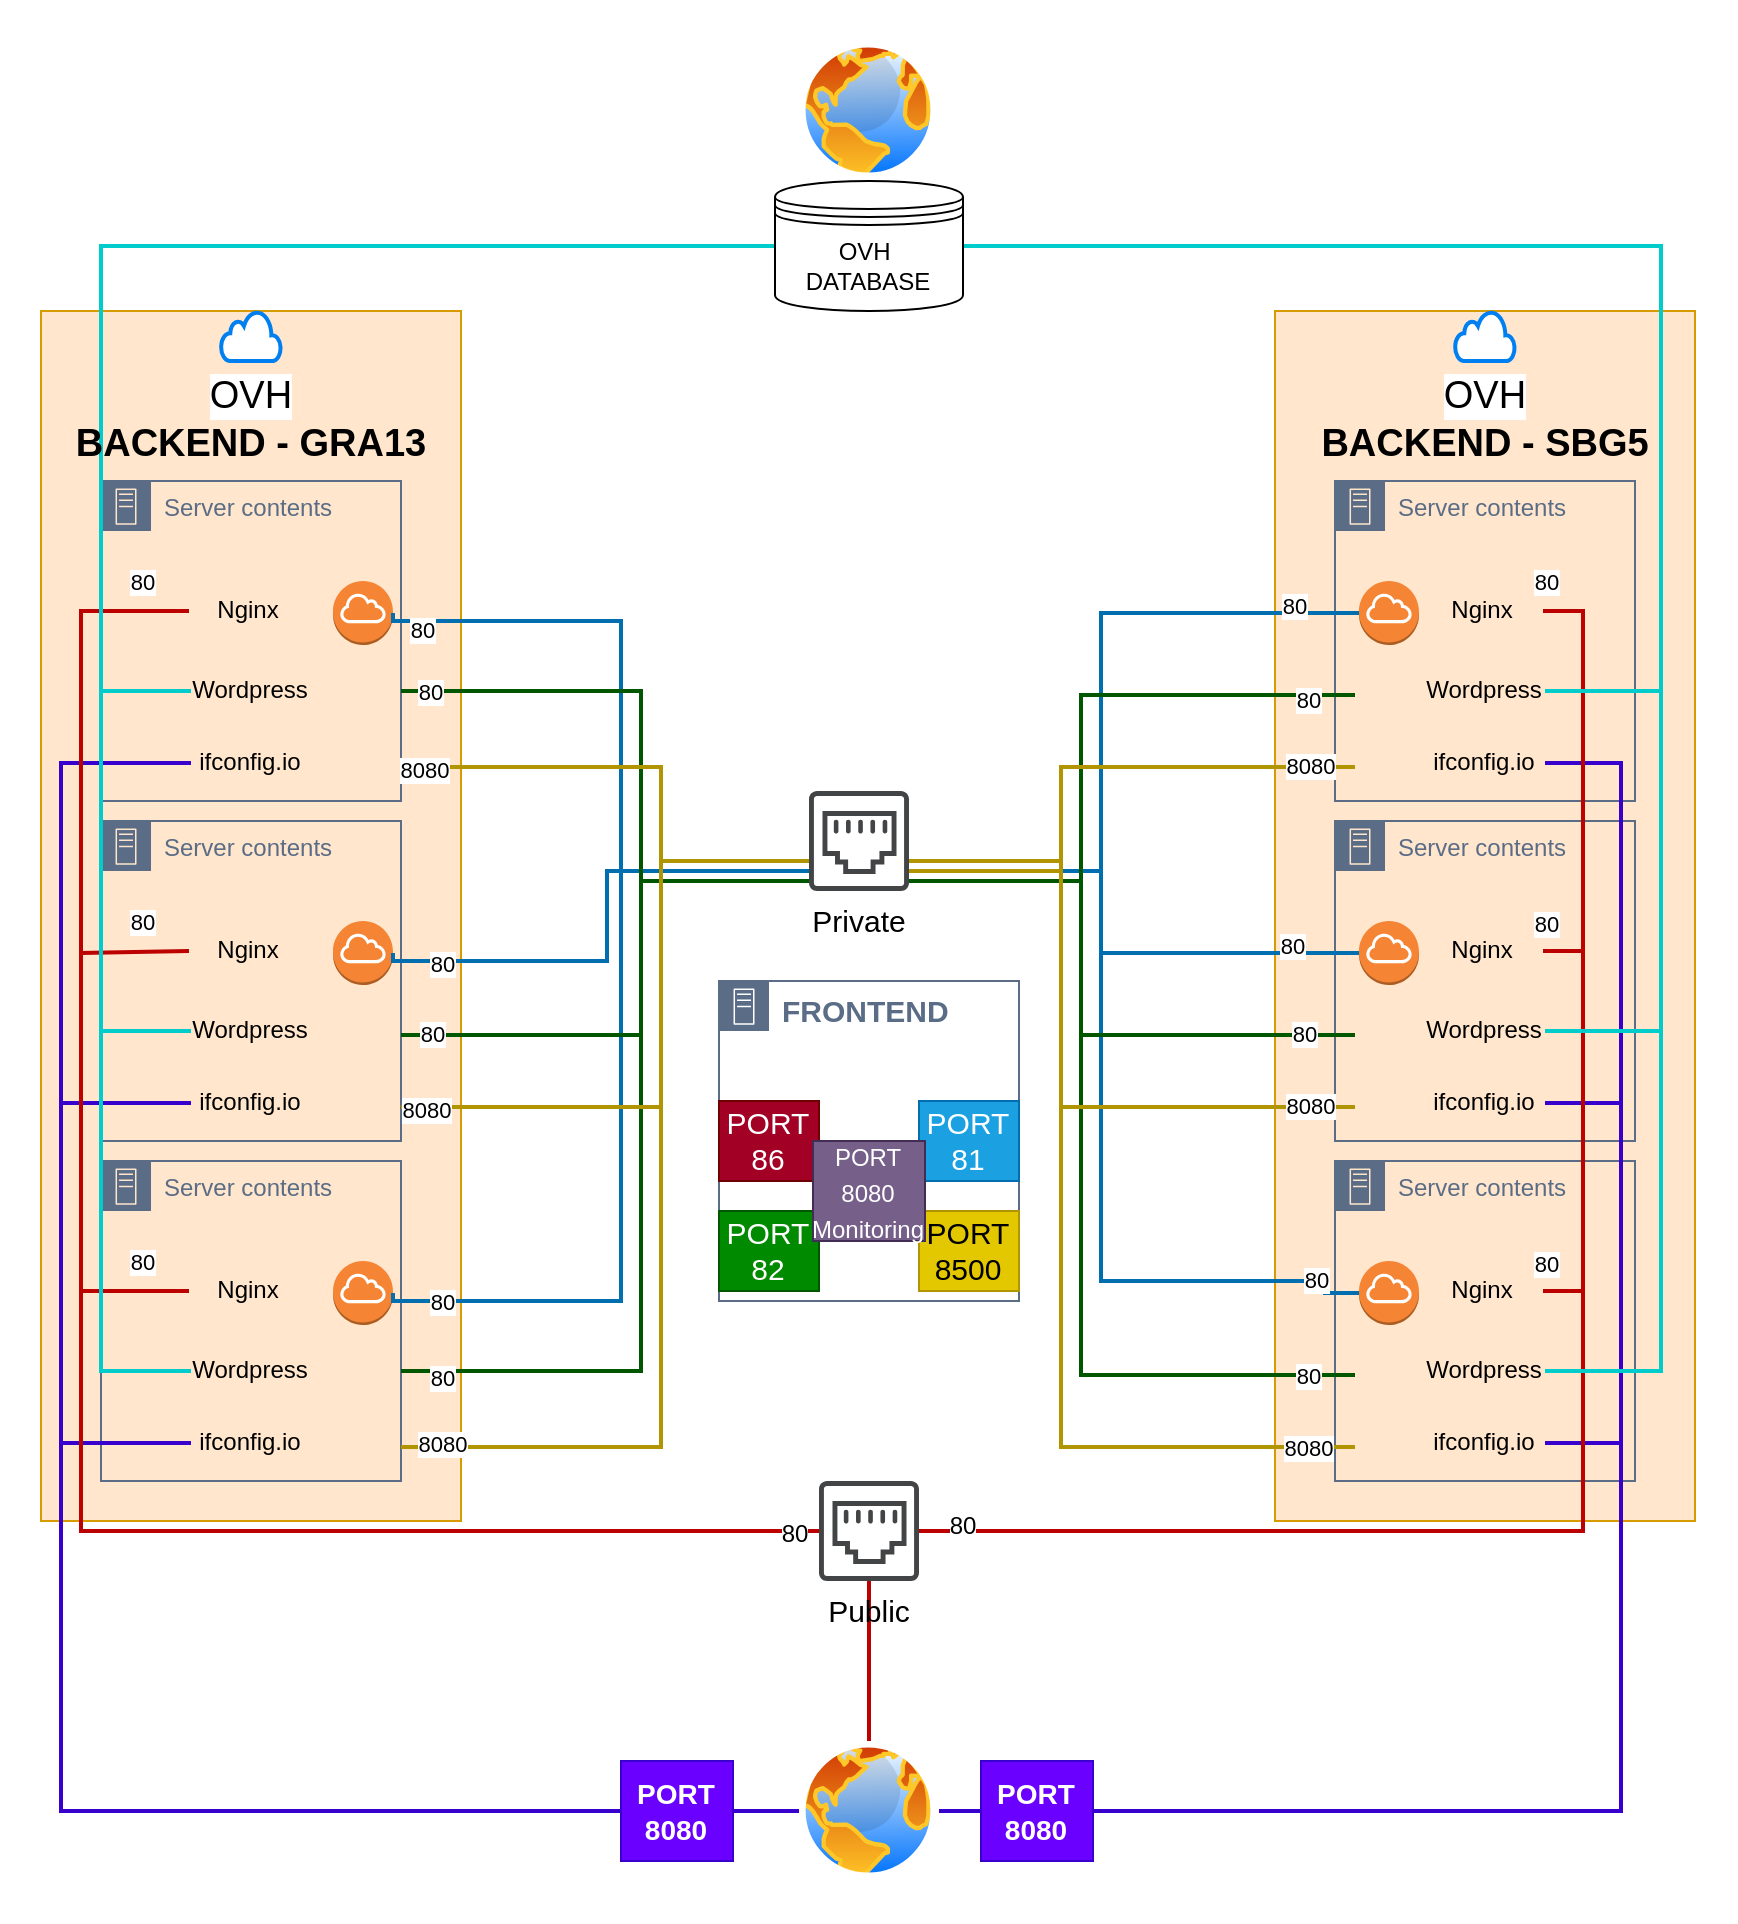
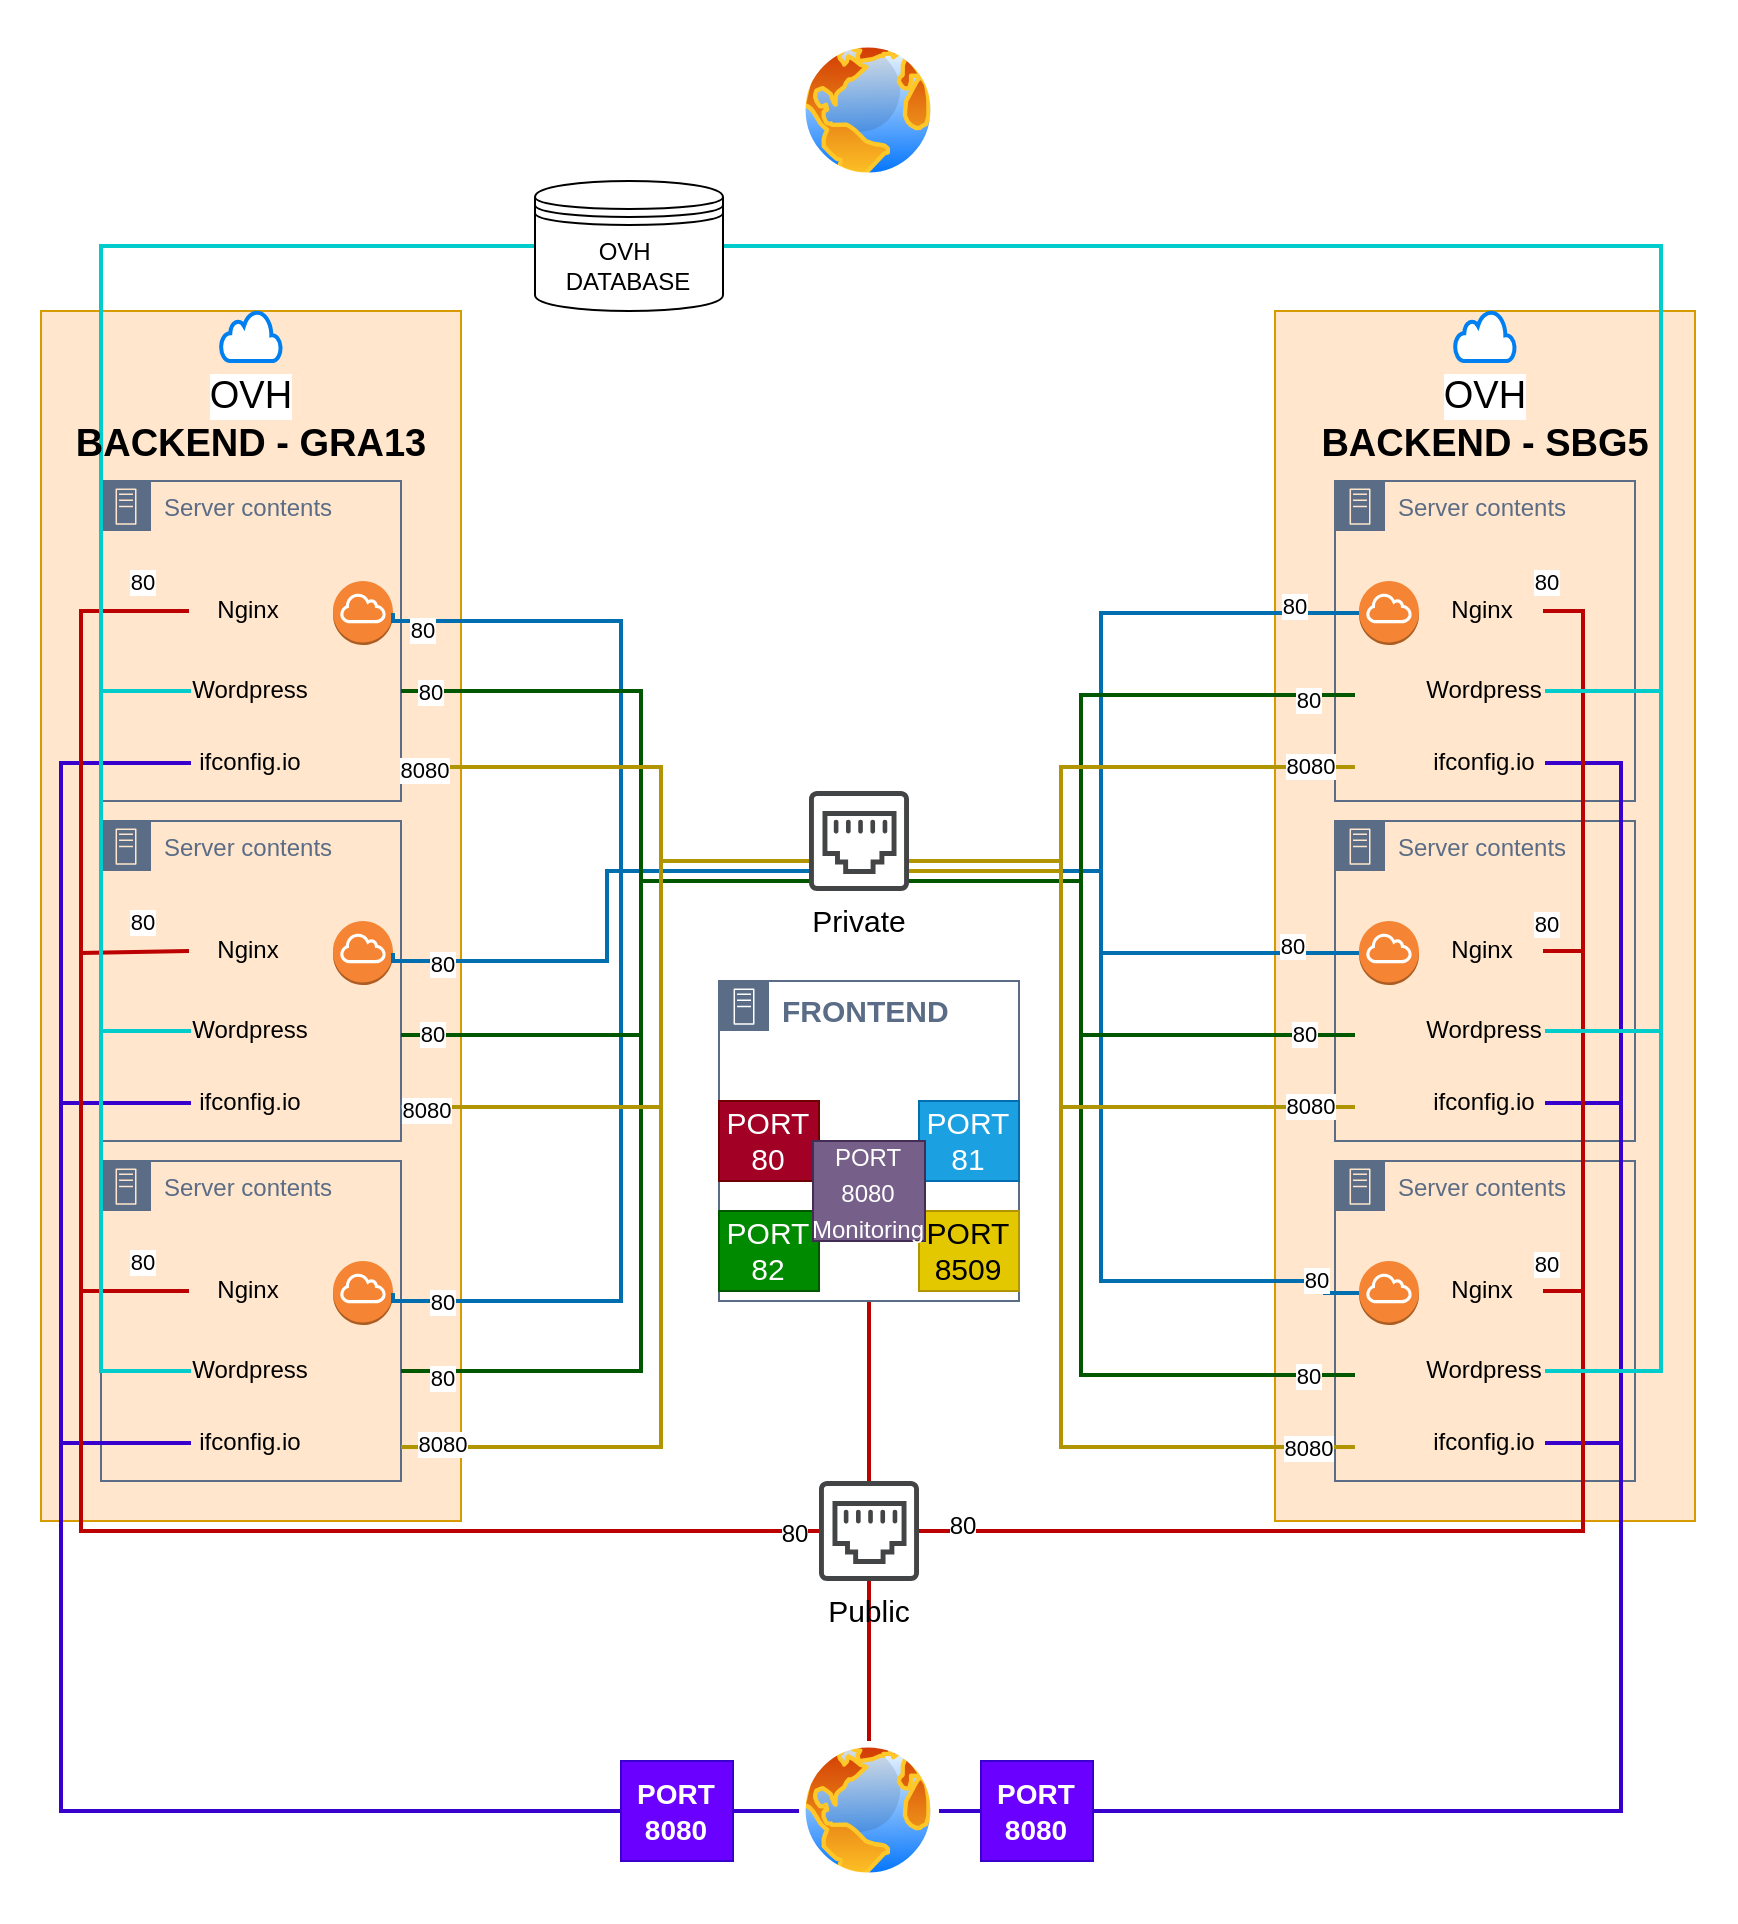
- <mxCell id="123" value="OVH&amp;nbsp;&lt;br&gt;DATABASE" style="shape=datastore;whiteSpace=wrap;html=1;fontSize=12;" vertex="1" parent="1"><mxGeometry x="387" y="90" width="94" height="65" as="geometry" /></mxCell>
+ <mxCell id="123" value="OVH&amp;nbsp;&lt;br&gt;DATABASE" style="shape=datastore;whiteSpace=wrap;html=1;fontSize=12;" vertex="1" parent="1"><mxGeometry x="267" y="90" width="94" height="65" as="geometry" /></mxCell>
- <mxCell id="59" value="PORT 86" style="text;html=1;strokeColor=#6F0000;fillColor=#a20025;align=center;verticalAlign=middle;whiteSpace=wrap;rounded=0;fontSize=15;fontColor=#ffffff;" vertex="1" parent="58"><mxGeometry y="60" width="50" height="40" as="geometry" /></mxCell>
+ <mxCell id="59" value="PORT 80" style="text;html=1;strokeColor=#6F0000;fillColor=#a20025;align=center;verticalAlign=middle;whiteSpace=wrap;rounded=0;fontSize=15;fontColor=#ffffff;" vertex="1" parent="58"><mxGeometry y="60" width="50" height="40" as="geometry" /></mxCell>
- <mxCell id="62" value="PORT 8500" style="text;html=1;strokeColor=#B09500;fillColor=#e3c800;align=center;verticalAlign=middle;whiteSpace=wrap;rounded=0;fontSize=15;fontColor=#000000;" vertex="1" parent="58"><mxGeometry x="100" y="115" width="50" height="40" as="geometry" /></mxCell>
+ <mxCell id="62" value="PORT 8509" style="text;html=1;strokeColor=#B09500;fillColor=#e3c800;align=center;verticalAlign=middle;whiteSpace=wrap;rounded=0;fontSize=15;fontColor=#000000;" vertex="1" parent="58"><mxGeometry x="100" y="115" width="50" height="40" as="geometry" /></mxCell>
+ <mxCell id="57" style="edgeStyle=orthogonalEdgeStyle;rounded=0;orthogonalLoop=1;jettySize=auto;html=1;strokeColor=#bc0101;strokeWidth=2;fontSize=11;endArrow=none;endFill=0;" edge="1" parent="1" source="58" target="116"><mxGeometry relative="1" as="geometry" /></mxCell>
